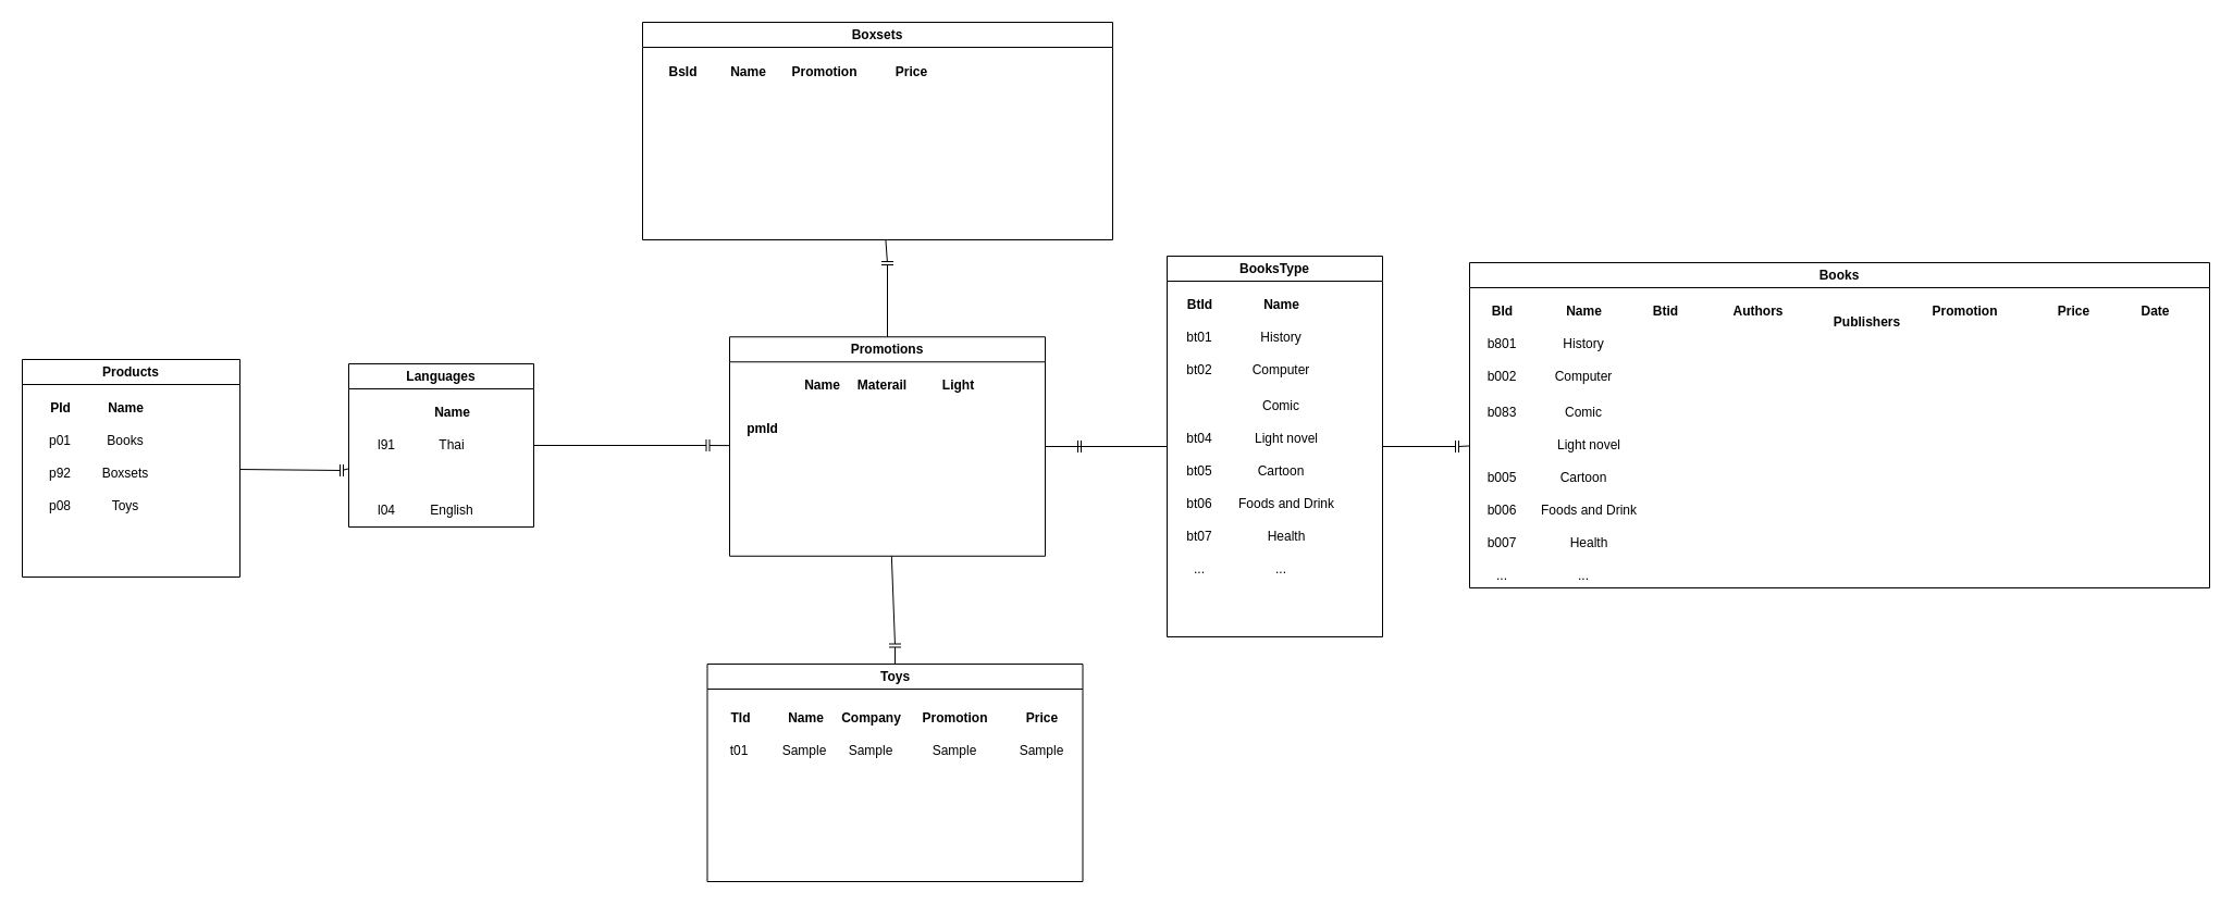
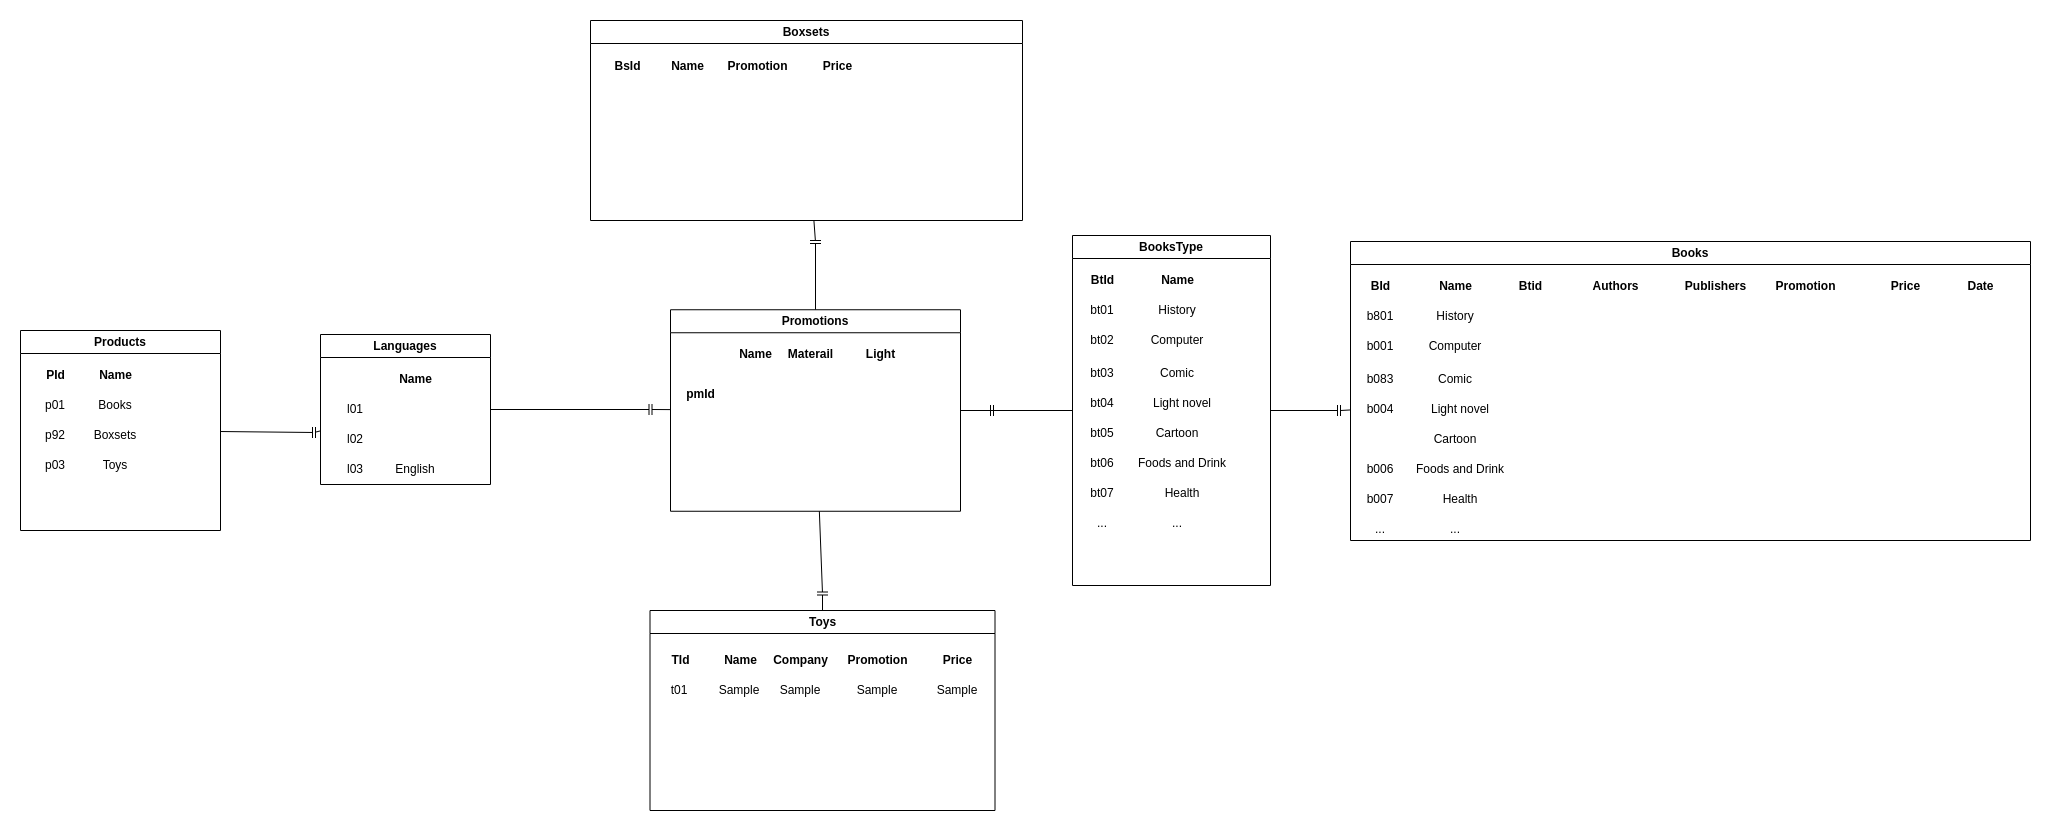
- <mxCell id="73" value="&lt;b&gt;Publishers&lt;/b&gt;" style="text;html=1;align=center;verticalAlign=middle;resizable=0;points=[];autosize=1;strokeColor=none;fillColor=none;" vertex="1" parent="53"><mxGeometry x="325" y="40" width="80" height="30" as="geometry" /></mxCell>
+ <mxCell id="73" value="&lt;b&gt;Publishers&lt;/b&gt;" style="text;html=1;align=center;verticalAlign=middle;resizable=0;points=[];autosize=1;strokeColor=none;fillColor=none;" vertex="1" parent="53"><mxGeometry x="325" y="30" width="80" height="30" as="geometry" /></mxCell>
- <mxCell id="58" value="b002" style="text;html=1;align=center;verticalAlign=middle;whiteSpace=wrap;rounded=0;" vertex="1" parent="53"><mxGeometry y="90" width="60" height="30" as="geometry" /></mxCell>
+ <mxCell id="58" value="b001" style="text;html=1;align=center;verticalAlign=middle;whiteSpace=wrap;rounded=0;" vertex="1" parent="53"><mxGeometry y="90" width="60" height="30" as="geometry" /></mxCell>
+ <mxCell id="18" value="bt03" style="text;html=1;align=center;verticalAlign=middle;whiteSpace=wrap;rounded=0;" vertex="1" parent="11"><mxGeometry y="123" width="60" height="30" as="geometry" /></mxCell>
- <mxCell id="48" value="l91" style="text;html=1;align=center;verticalAlign=middle;whiteSpace=wrap;rounded=0;" vertex="1" parent="46"><mxGeometry x="5" y="60" width="60" height="30" as="geometry" /></mxCell>
+ <mxCell id="48" value="l01" style="text;html=1;align=center;verticalAlign=middle;whiteSpace=wrap;rounded=0;" vertex="1" parent="46"><mxGeometry x="5" y="60" width="60" height="30" as="geometry" /></mxCell>
- <mxCell id="51" value="Thai" style="text;html=1;align=center;verticalAlign=middle;whiteSpace=wrap;rounded=0;" vertex="1" parent="46"><mxGeometry x="65" y="60" width="60" height="30" as="geometry" /></mxCell>
+ <mxCell id="62" value="b004" style="text;html=1;align=center;verticalAlign=middle;whiteSpace=wrap;rounded=0;" vertex="1" parent="53"><mxGeometry y="153" width="60" height="30" as="geometry" /></mxCell>
+ <mxCell id="49" value="l02" style="text;html=1;align=center;verticalAlign=middle;whiteSpace=wrap;rounded=0;" vertex="1" parent="46"><mxGeometry x="5" y="90" width="60" height="30" as="geometry" /></mxCell>
- <mxCell id="64" value="b005" style="text;html=1;align=center;verticalAlign=middle;whiteSpace=wrap;rounded=0;" vertex="1" parent="53"><mxGeometry y="183" width="60" height="30" as="geometry" /></mxCell>
- <mxCell id="7" value="p08" style="text;html=1;align=center;verticalAlign=middle;whiteSpace=wrap;rounded=0;" vertex="1" parent="2"><mxGeometry x="5" y="120" width="60" height="30" as="geometry" /></mxCell>
+ <mxCell id="7" value="p03" style="text;html=1;align=center;verticalAlign=middle;whiteSpace=wrap;rounded=0;" vertex="1" parent="2"><mxGeometry x="5" y="120" width="60" height="30" as="geometry" /></mxCell>
- <mxCell id="50" value="l04" style="text;html=1;align=center;verticalAlign=middle;whiteSpace=wrap;rounded=0;" vertex="1" parent="46"><mxGeometry x="5" y="120" width="60" height="30" as="geometry" /></mxCell>
+ <mxCell id="50" value="l03" style="text;html=1;align=center;verticalAlign=middle;whiteSpace=wrap;rounded=0;" vertex="1" parent="46"><mxGeometry x="5" y="120" width="60" height="30" as="geometry" /></mxCell>
